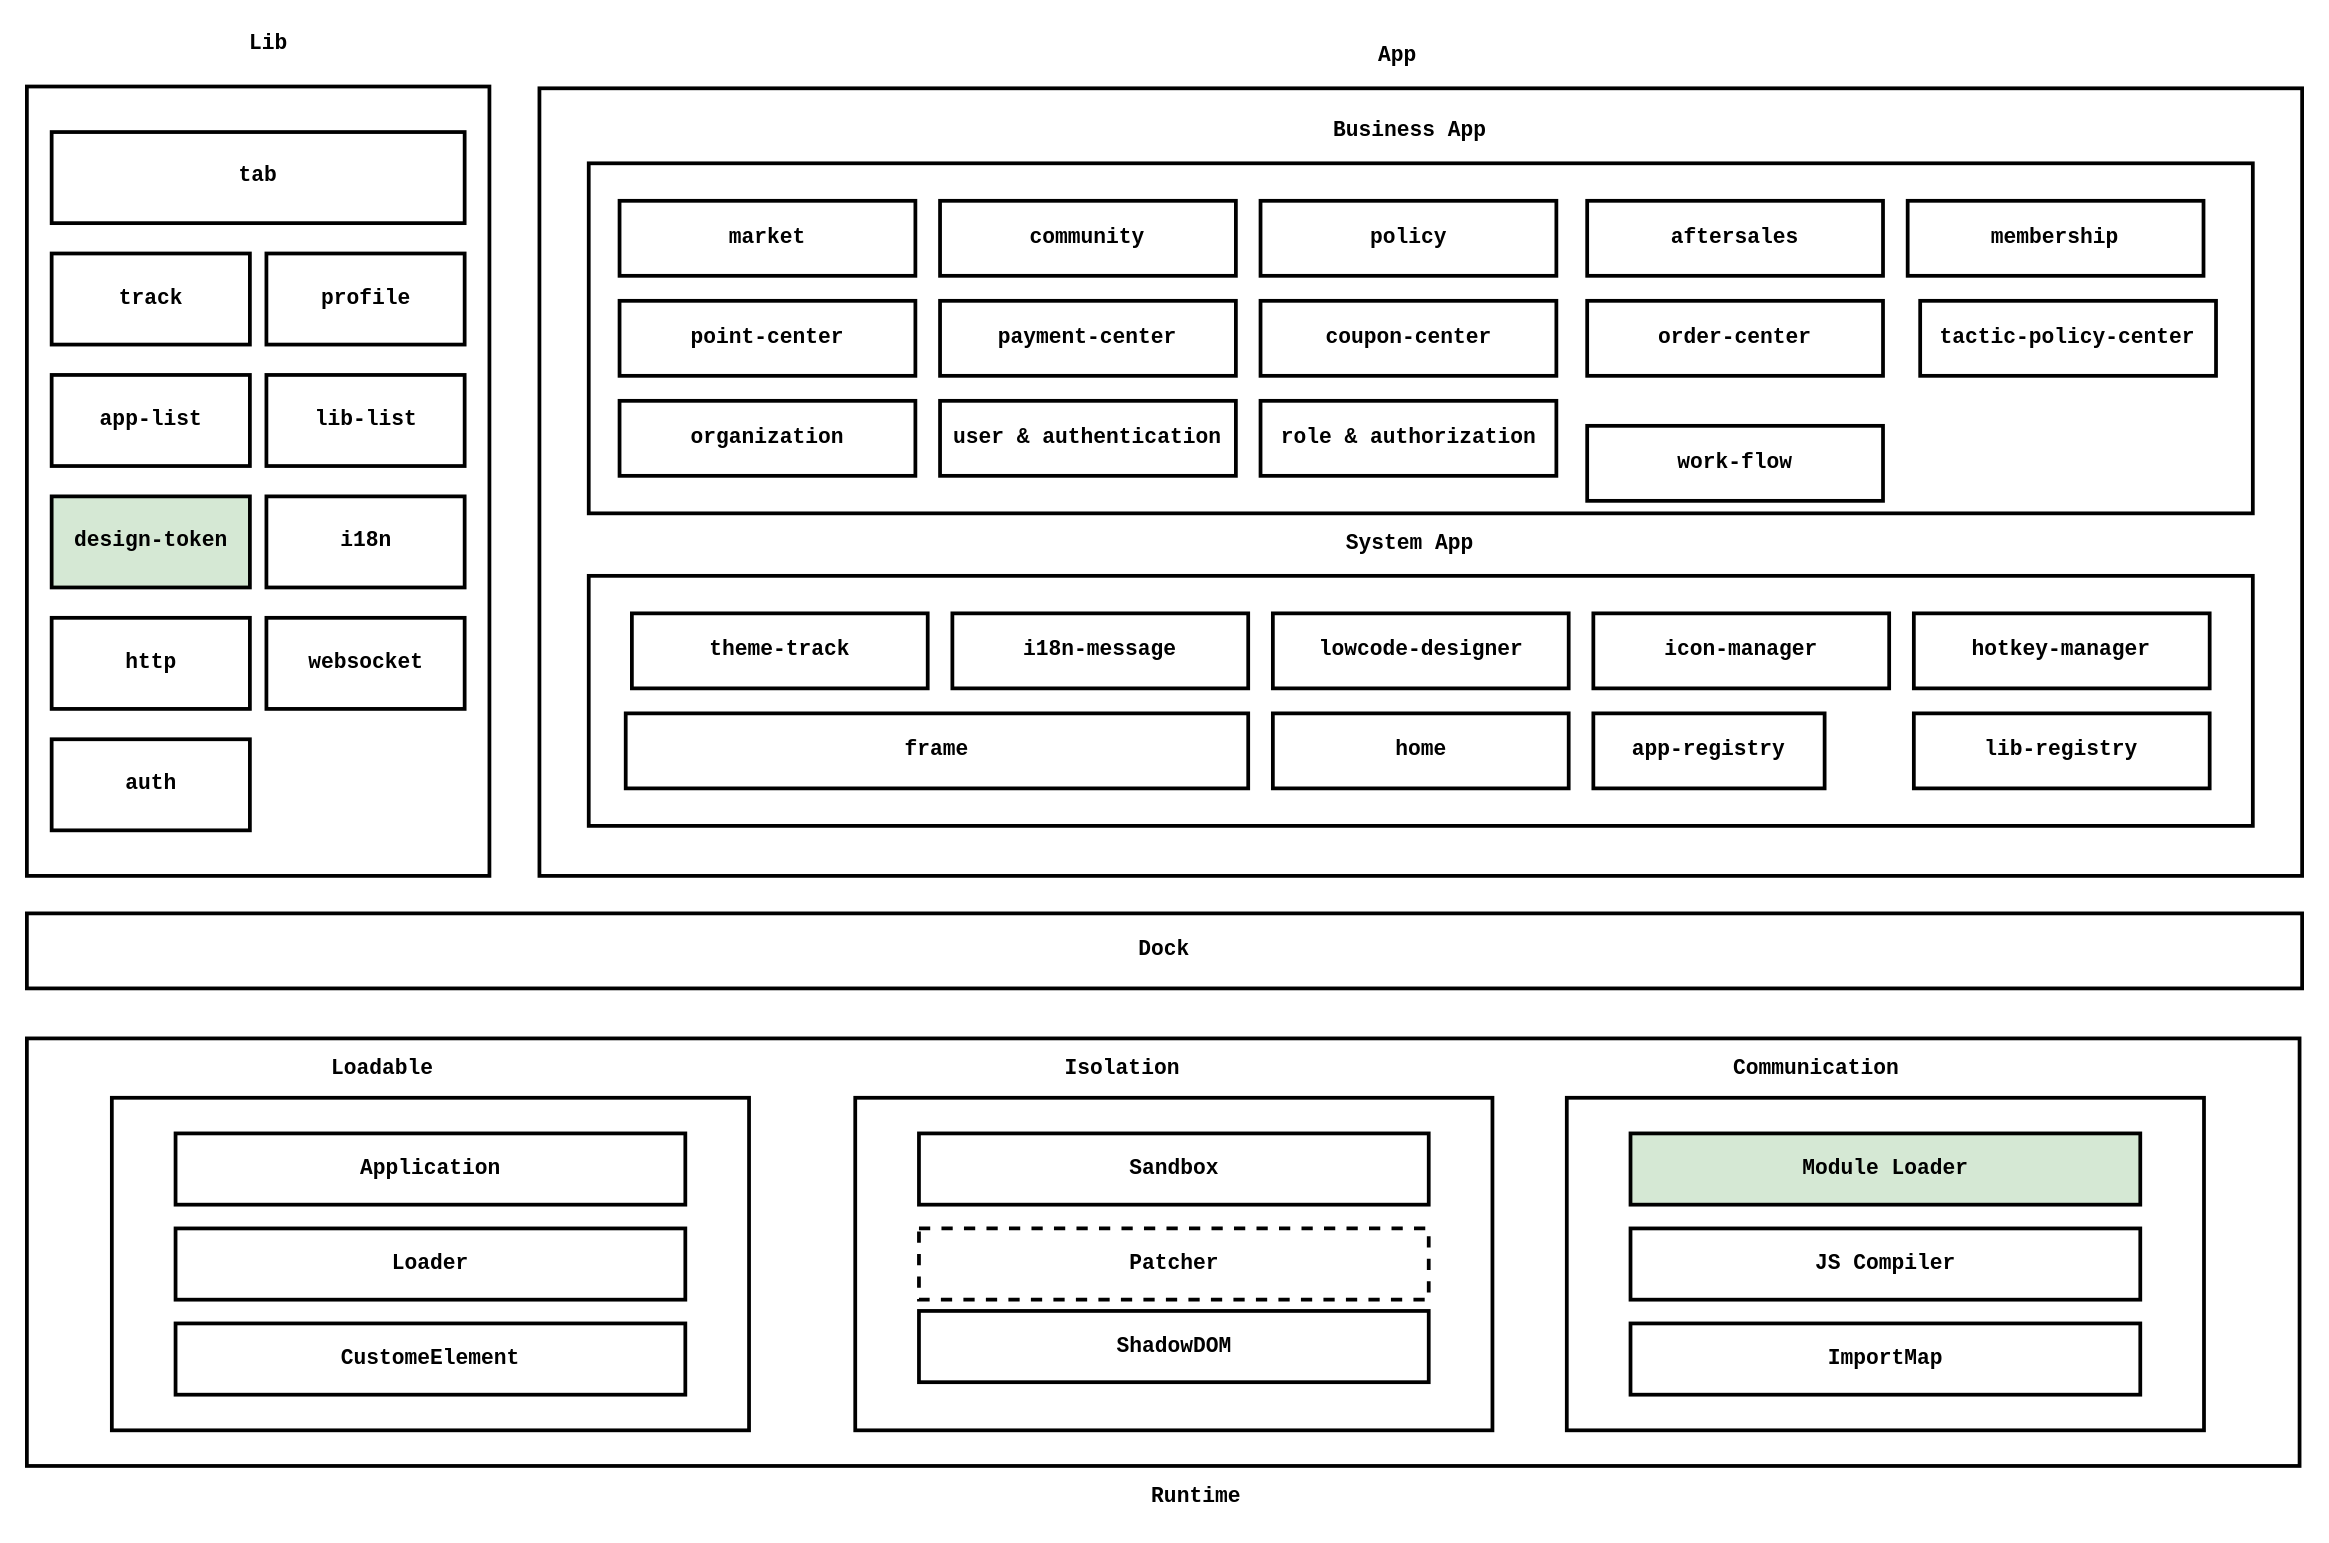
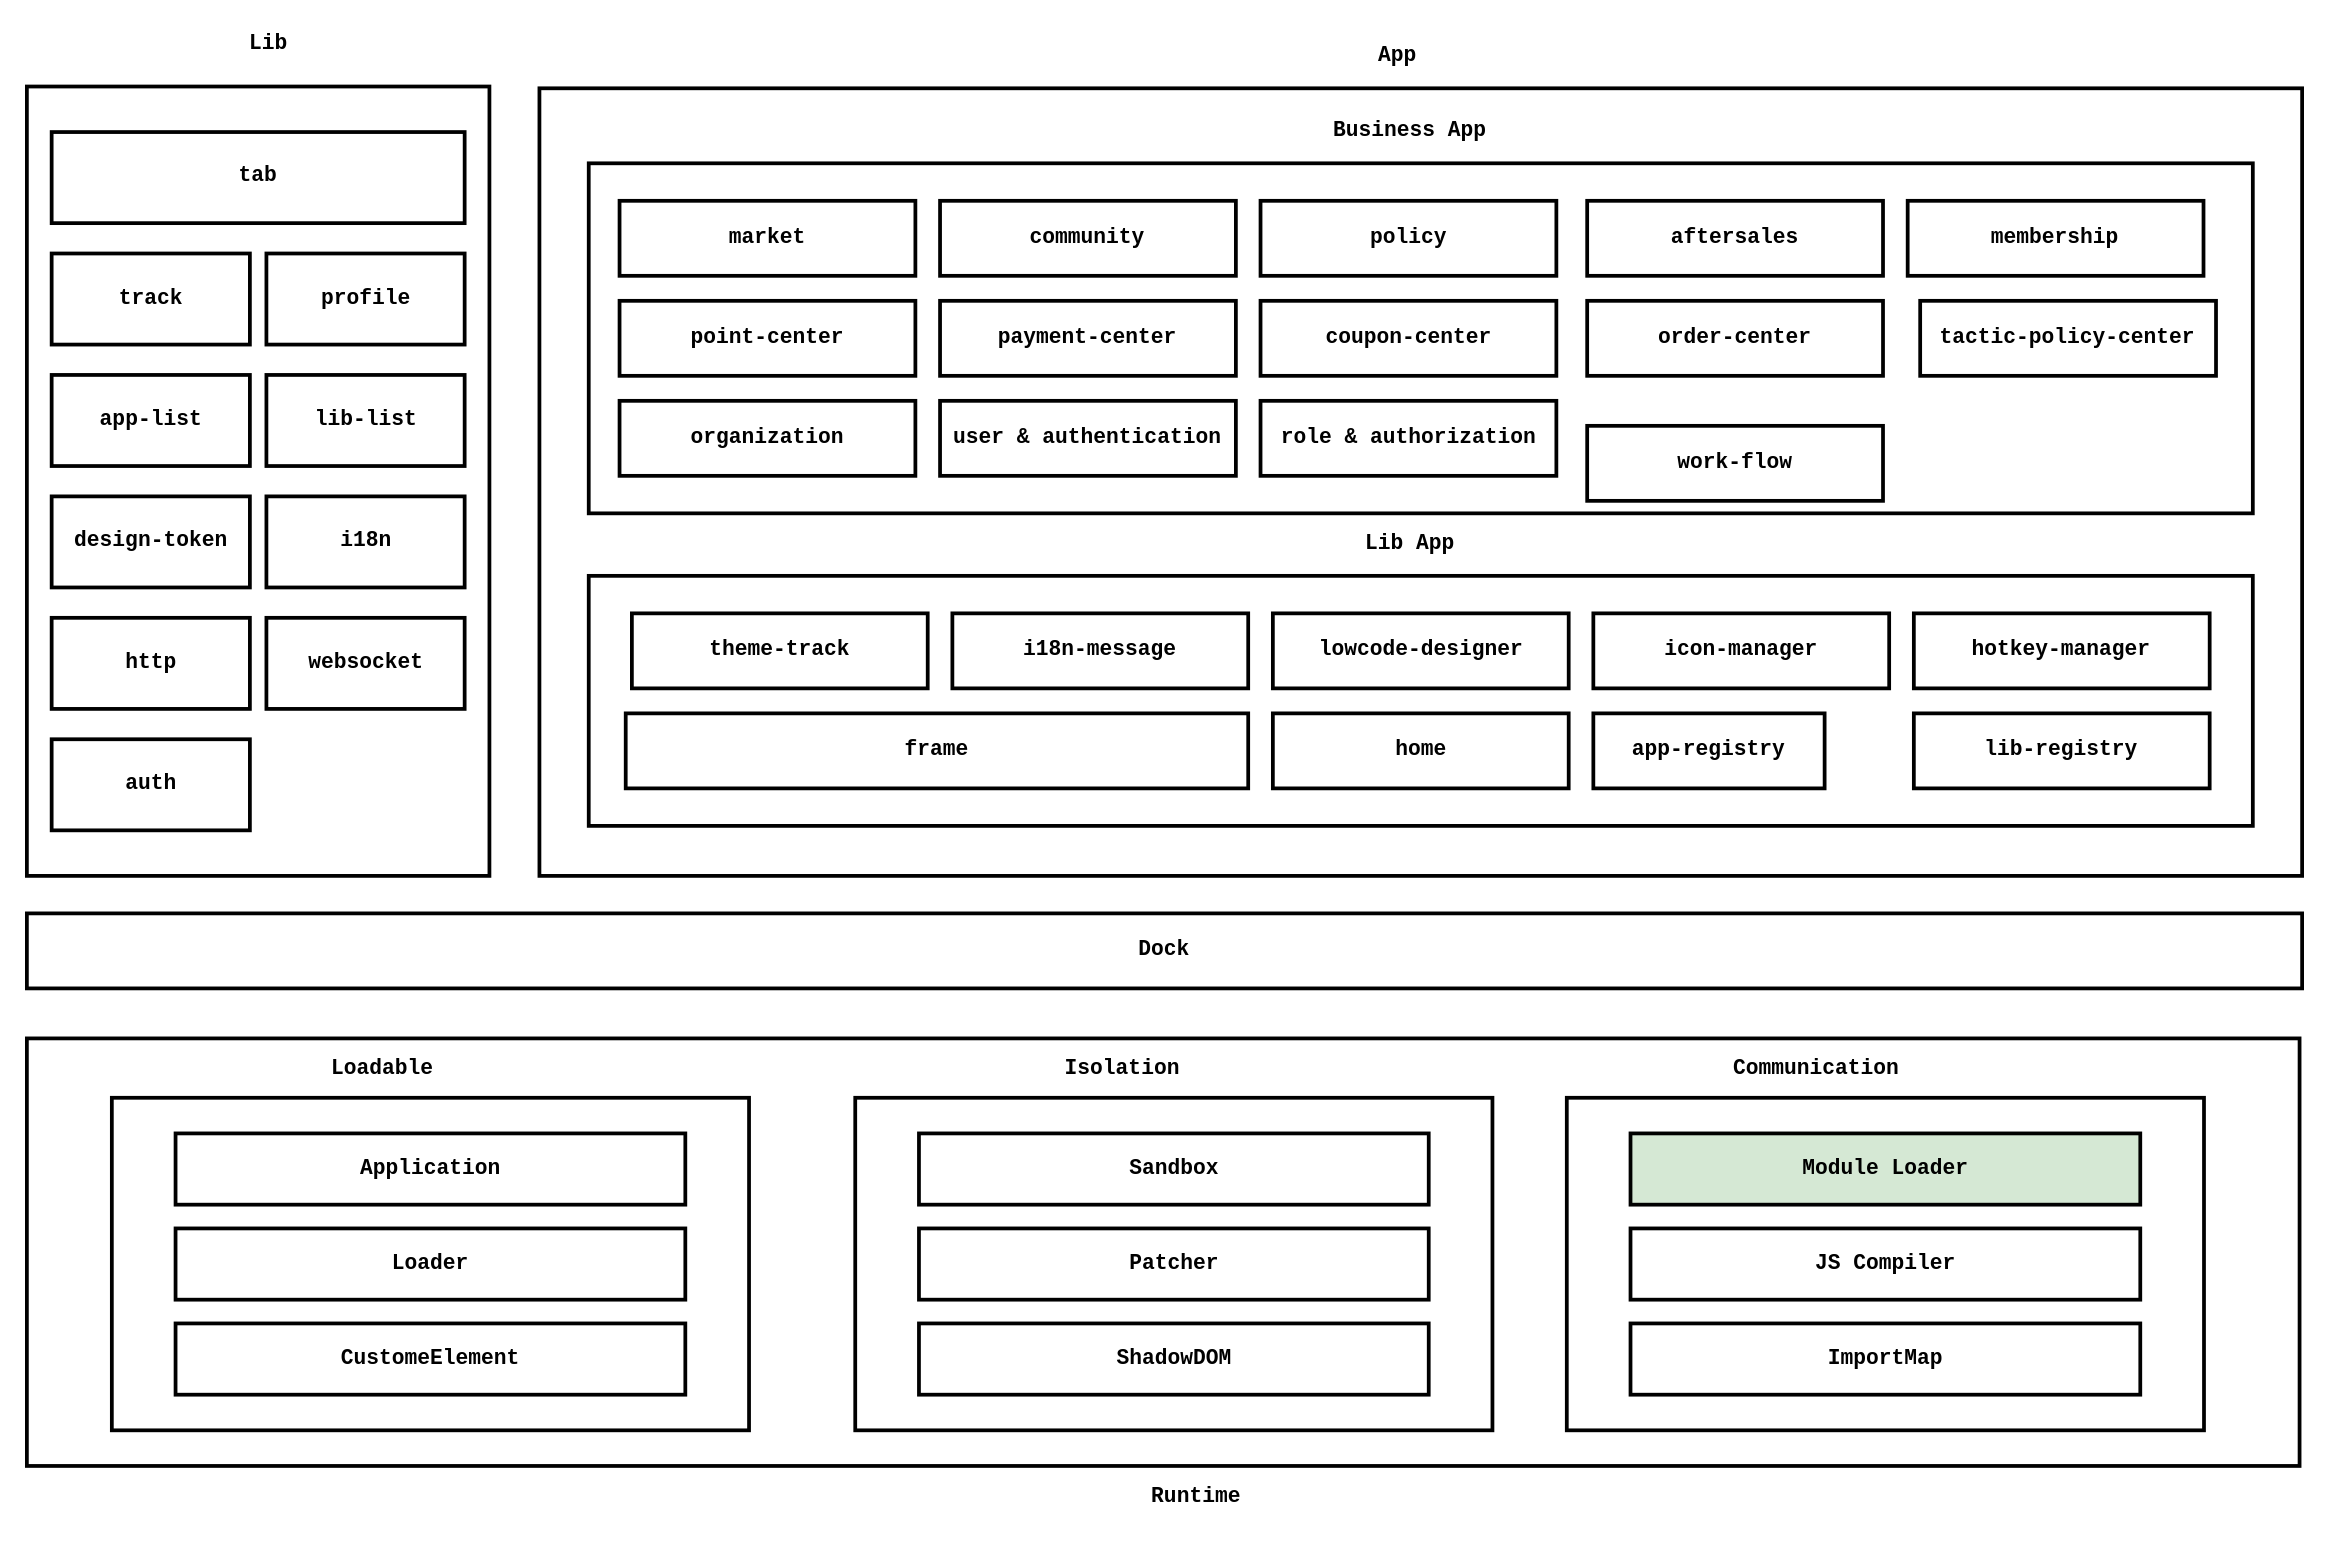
- <mxCell id="31" value="design-token" style="rounded=0;whiteSpace=wrap;html=1;fontSize=17;fontFamily=Courier New;fontStyle=1;strokeWidth=3;movable=0;resizable=0;rotatable=0;deletable=0;editable=0;locked=1;connectable=0;fillColor=#d5e8d4;" vertex="1" parent="26"><mxGeometry x="19.821" y="376.429" width="158.571" height="72.857" as="geometry" /></mxCell>
+ <mxCell id="31" value="design-token" style="rounded=0;whiteSpace=wrap;html=1;fontSize=17;fontFamily=Courier New;fontStyle=1;strokeWidth=3;movable=0;resizable=0;rotatable=0;deletable=0;editable=0;locked=1;connectable=0;" vertex="1" parent="26"><mxGeometry x="19.821" y="376.429" width="158.571" height="72.857" as="geometry" /></mxCell>
- <mxCell id="49" value="System App" style="text;html=1;align=center;verticalAlign=middle;resizable=0;points=[];autosize=1;strokeColor=none;fillColor=none;fontStyle=1;fontFamily=Courier New;fontSize=17;movable=0;rotatable=0;deletable=0;editable=0;locked=1;connectable=0;" vertex="1" parent="42"><mxGeometry x="591.608" width="130" height="30" as="geometry" /></mxCell>
+ <mxCell id="49" value="Lib App" style="text;html=1;align=center;verticalAlign=middle;resizable=0;points=[];autosize=1;strokeColor=none;fillColor=none;fontStyle=1;fontFamily=Courier New;fontSize=17;movable=0;rotatable=0;deletable=0;editable=0;locked=1;connectable=0;" vertex="1" parent="42"><mxGeometry x="591.608" width="130" height="30" as="geometry" /></mxCell>
- <mxCell id="10" value="Patcher" style="rounded=0;whiteSpace=wrap;html=1;fontSize=17;fontFamily=Courier New;fontStyle=1;strokeWidth=3;movable=0;resizable=0;rotatable=0;deletable=0;editable=0;locked=1;connectable=0;dashed=1;" vertex="1" parent="7"><mxGeometry x="50.971" y="142.5" width="407.767" height="57" as="geometry" /></mxCell>
+ <mxCell id="10" value="Patcher" style="rounded=0;whiteSpace=wrap;html=1;fontSize=17;fontFamily=Courier New;fontStyle=1;strokeWidth=3;movable=0;resizable=0;rotatable=0;deletable=0;editable=0;locked=1;connectable=0;" vertex="1" parent="7"><mxGeometry x="50.971" y="142.5" width="407.767" height="57" as="geometry" /></mxCell>
- <mxCell id="9" value="ShadowDOM" style="rounded=0;whiteSpace=wrap;html=1;fontSize=17;fontFamily=Courier New;fontStyle=1;strokeWidth=3;movable=0;resizable=0;rotatable=0;deletable=0;editable=0;locked=1;connectable=0;" vertex="1" parent="7"><mxGeometry x="50.971" y="208.5" width="407.767" height="57" as="geometry" /></mxCell>
+ <mxCell id="9" value="ShadowDOM" style="rounded=0;whiteSpace=wrap;html=1;fontSize=17;fontFamily=Courier New;fontStyle=1;strokeWidth=3;movable=0;resizable=0;rotatable=0;deletable=0;editable=0;locked=1;connectable=0;" vertex="1" parent="7"><mxGeometry x="50.971" y="218.5" width="407.767" height="57" as="geometry" /></mxCell>
